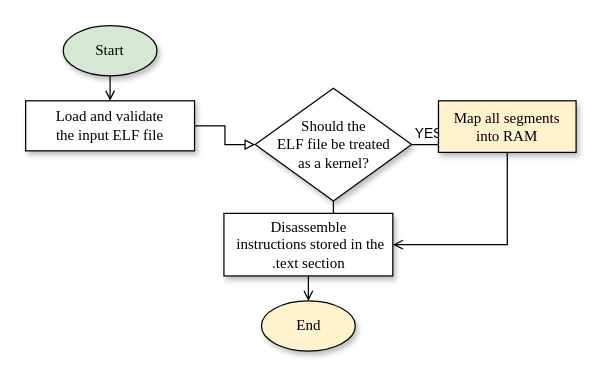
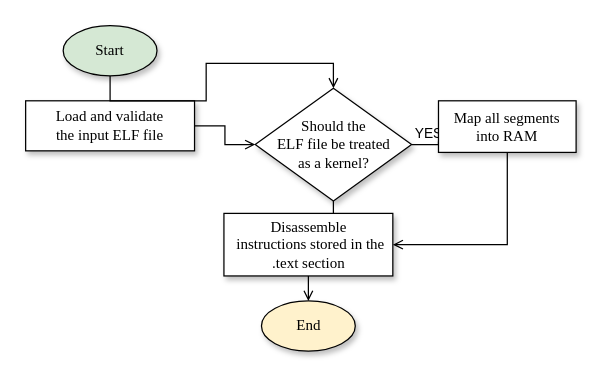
- <mxCell id="11" style="edgeStyle=orthogonalEdgeStyle;rounded=0;orthogonalLoop=1;jettySize=auto;html=1;exitX=0.5;exitY=1;exitDx=0;exitDy=0;entryX=0.5;entryY=0;entryDx=0;entryDy=0;endArrow=open;endFill=0;" parent="1" source="12" target="8" edge="1"><mxGeometry relative="1" as="geometry" /></mxCell>
+ <mxCell id="11" style="edgeStyle=orthogonalEdgeStyle;rounded=0;orthogonalLoop=1;jettySize=auto;html=1;exitX=0.5;exitY=1;exitDx=0;exitDy=0;endArrow=open;endFill=0;" parent="1" source="12" target="6" edge="1"><mxGeometry relative="1" as="geometry" /></mxCell>
- <mxCell id="10" value="Map all segments&lt;br&gt;&amp;nbsp;into RAM&amp;nbsp;" style="rounded=0;whiteSpace=wrap;html=1;fontFamily=Computer Modern;shadow=1;fillColor=#fff2cc;" parent="1" vertex="1"><mxGeometry x="350" y="80" width="110" height="41.25" as="geometry" /></mxCell>
+ <mxCell id="10" value="Map all segments&lt;br&gt;&amp;nbsp;into RAM&amp;nbsp;" style="rounded=0;whiteSpace=wrap;html=1;fontFamily=Computer Modern;shadow=1;" parent="1" vertex="1"><mxGeometry x="350" y="80" width="110" height="41.25" as="geometry" /></mxCell>
- <mxCell id="7" style="edgeStyle=orthogonalEdgeStyle;rounded=0;orthogonalLoop=1;jettySize=auto;html=1;exitX=1;exitY=0.5;exitDx=0;exitDy=0;entryX=0;entryY=0.5;entryDx=0;entryDy=0;endArrow=block;endFill=0;" parent="1" source="8" target="6" edge="1"><mxGeometry relative="1" as="geometry" /></mxCell>
+ <mxCell id="7" style="edgeStyle=orthogonalEdgeStyle;rounded=0;orthogonalLoop=1;jettySize=auto;html=1;exitX=1;exitY=0.5;exitDx=0;exitDy=0;entryX=0;entryY=0.5;entryDx=0;entryDy=0;endArrow=open;endFill=0;" parent="1" source="8" target="6" edge="1"><mxGeometry relative="1" as="geometry" /></mxCell>
